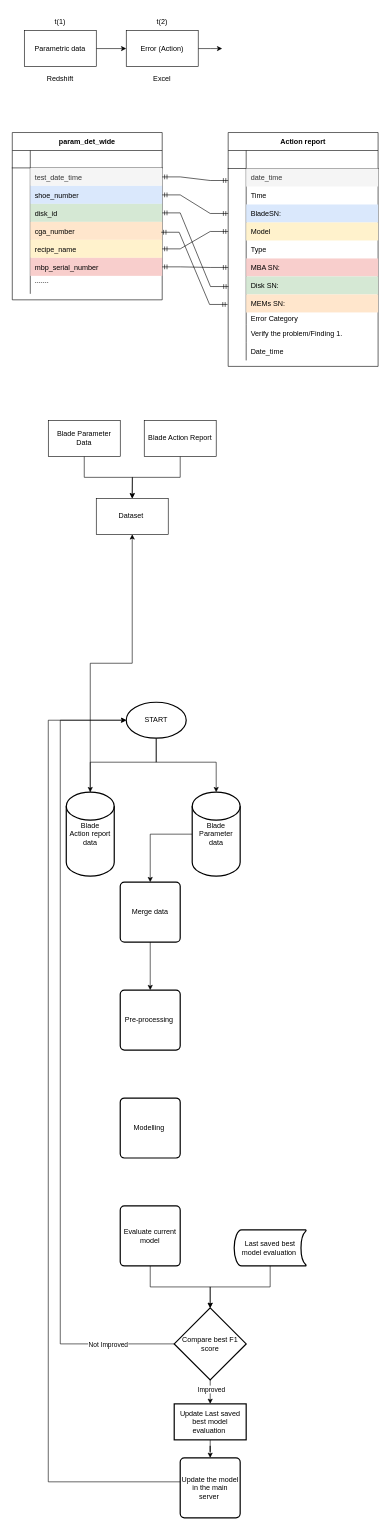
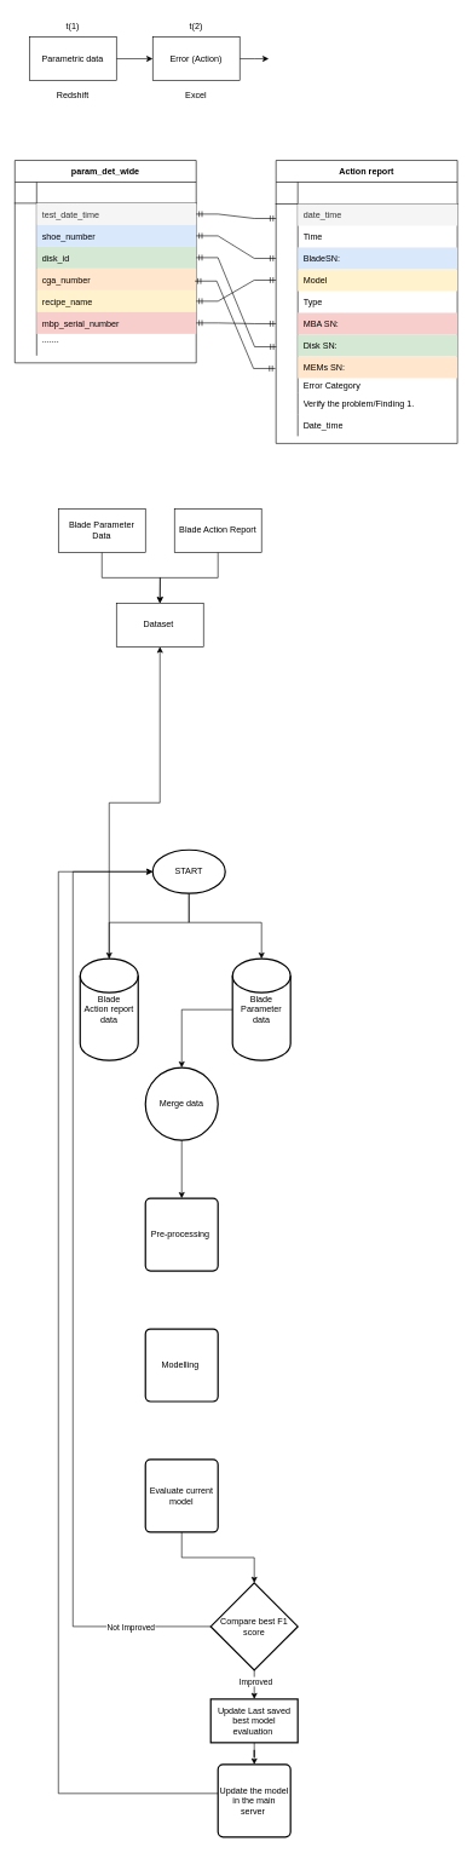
- <mxCell id="82" value="Merge data" style="rounded=1;whiteSpace=wrap;html=1;absoluteArcSize=1;arcSize=14;strokeWidth=2;" parent="1" vertex="1"><mxGeometry x="200" y="1470" width="100" height="100" as="geometry" /></mxCell>
+ <mxCell id="82" value="Merge data" style="ellipse;whiteSpace=wrap;html=1;absoluteArcSize=1;arcSize=14;strokeWidth=2;" parent="1" vertex="1"><mxGeometry x="200" y="1470" width="100" height="100" as="geometry" /></mxCell>
- <mxCell id="90" value="Last saved best model evaluation&amp;nbsp;" style="strokeWidth=2;html=1;shape=mxgraph.flowchart.stored_data;whiteSpace=wrap;" parent="1" vertex="1"><mxGeometry x="390" y="2050" width="120" height="60" as="geometry" /></mxCell>
- <mxCell id="96" style="edgeStyle=orthogonalEdgeStyle;rounded=0;orthogonalLoop=1;jettySize=auto;html=1;entryX=0.5;entryY=0;entryDx=0;entryDy=0;entryPerimeter=0;" parent="1" source="90" target="89" edge="1"><mxGeometry relative="1" as="geometry" /></mxCell>
